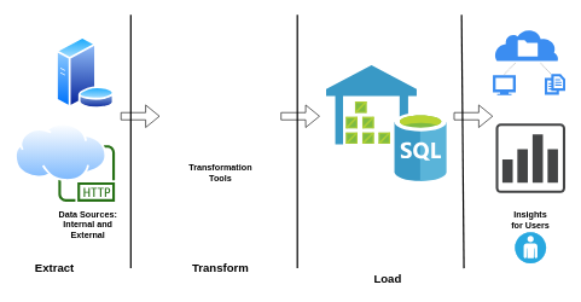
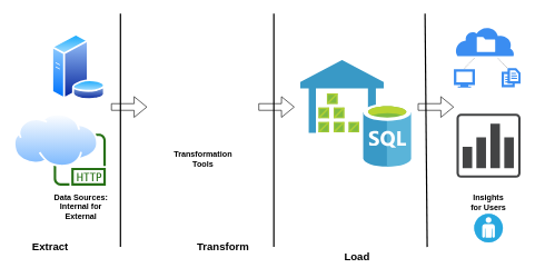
- <mxCell id="10" value="&lt;b&gt;Data Sources:&lt;br&gt;Internal and External&lt;/b&gt;" style="text;html=1;strokeColor=none;fillColor=none;align=center;verticalAlign=middle;whiteSpace=wrap;rounded=0;" vertex="1" parent="1"><mxGeometry x="76" y="300" width="90" height="20" as="geometry" /></mxCell>
+ <mxCell id="10" value="&lt;b&gt;Data Sources:&lt;br&gt;Internal for External&lt;/b&gt;" style="text;html=1;strokeColor=none;fillColor=none;align=center;verticalAlign=middle;whiteSpace=wrap;rounded=0;" vertex="1" parent="1"><mxGeometry x="76" y="300" width="90" height="20" as="geometry" /></mxCell>
- <mxCell id="19" value="&lt;b&gt;&lt;font style=&quot;font-size: 16px&quot;&gt;Transform&lt;/font&gt;&lt;/b&gt;" style="text;html=1;strokeColor=none;fillColor=none;align=center;verticalAlign=middle;whiteSpace=wrap;rounded=0;" vertex="1" parent="1"><mxGeometry x="259" y="360" width="90" height="20" as="geometry" /></mxCell>
+ <mxCell id="19" value="&lt;b&gt;&lt;font style=&quot;font-size: 16px&quot;&gt;Transform&lt;/font&gt;&lt;/b&gt;" style="text;html=1;strokeColor=none;fillColor=none;align=center;verticalAlign=middle;whiteSpace=wrap;rounded=0;" vertex="1" parent="1"><mxGeometry x="289" y="360" width="90" height="20" as="geometry" /></mxCell>
